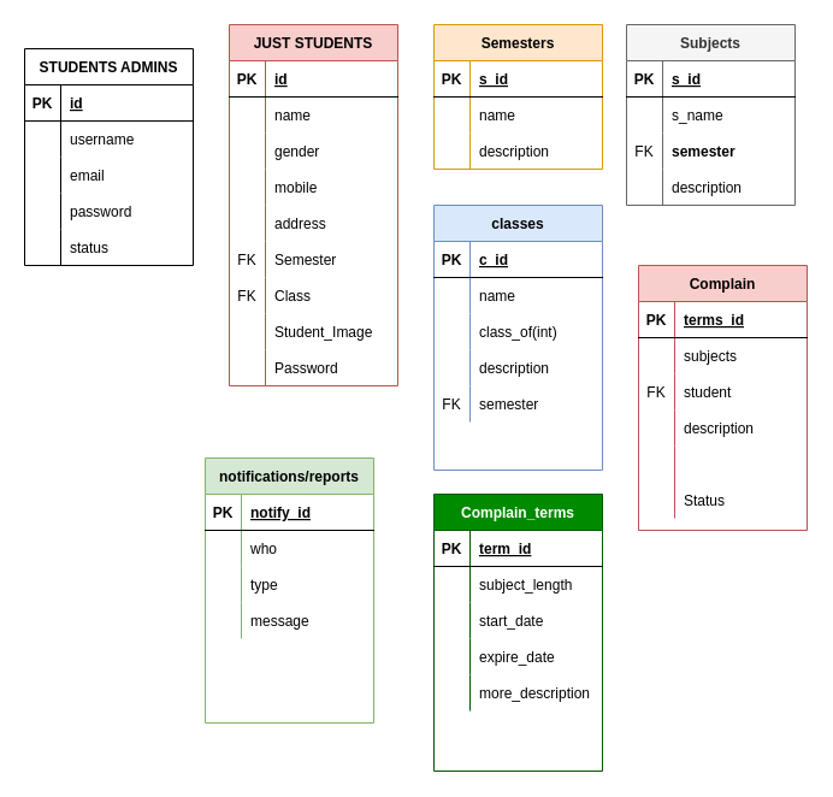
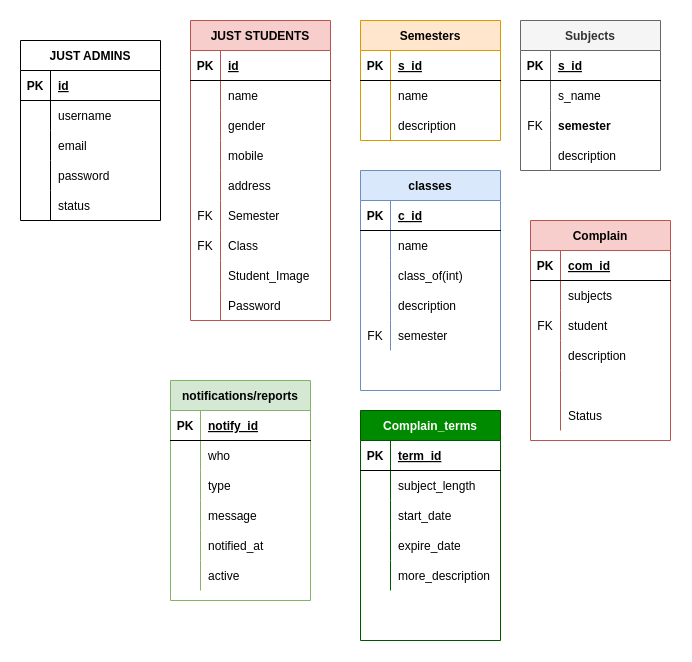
- <mxCell id="2" value="STUDENTS ADMINS" style="shape=table;startSize=30;container=1;collapsible=1;childLayout=tableLayout;fixedRows=1;rowLines=0;fontStyle=1;align=center;resizeLast=1;" vertex="1" parent="1"><mxGeometry x="20" y="40" width="140" height="180" as="geometry" /></mxCell>
+ <mxCell id="2" value="JUST ADMINS" style="shape=table;startSize=30;container=1;collapsible=1;childLayout=tableLayout;fixedRows=1;rowLines=0;fontStyle=1;align=center;resizeLast=1;" vertex="1" parent="1"><mxGeometry x="20" y="40" width="140" height="180" as="geometry" /></mxCell>
- <mxCell id="72" value="terms_id" style="shape=partialRectangle;connectable=0;fillColor=none;top=0;left=0;bottom=0;right=0;align=left;spacingLeft=6;fontStyle=5;overflow=hidden;" vertex="1" parent="70"><mxGeometry x="30" width="110" height="30" as="geometry" /></mxCell>
+ <mxCell id="72" value="com_id" style="shape=partialRectangle;connectable=0;fillColor=none;top=0;left=0;bottom=0;right=0;align=left;spacingLeft=6;fontStyle=5;overflow=hidden;" vertex="1" parent="70"><mxGeometry x="30" width="110" height="30" as="geometry" /></mxCell>
+ <mxCell id="134" value="notified_at" style="shape=partialRectangle;connectable=0;fillColor=none;top=0;left=0;bottom=0;right=0;align=left;spacingLeft=6;overflow=hidden;" vertex="1" parent="132"><mxGeometry x="30" width="110" height="30" as="geometry" /></mxCell>
+ <mxCell id="137" value="active" style="shape=partialRectangle;connectable=0;fillColor=none;top=0;left=0;bottom=0;right=0;align=left;spacingLeft=6;overflow=hidden;" vertex="1" parent="135"><mxGeometry x="30" width="110" height="30" as="geometry" /></mxCell>
